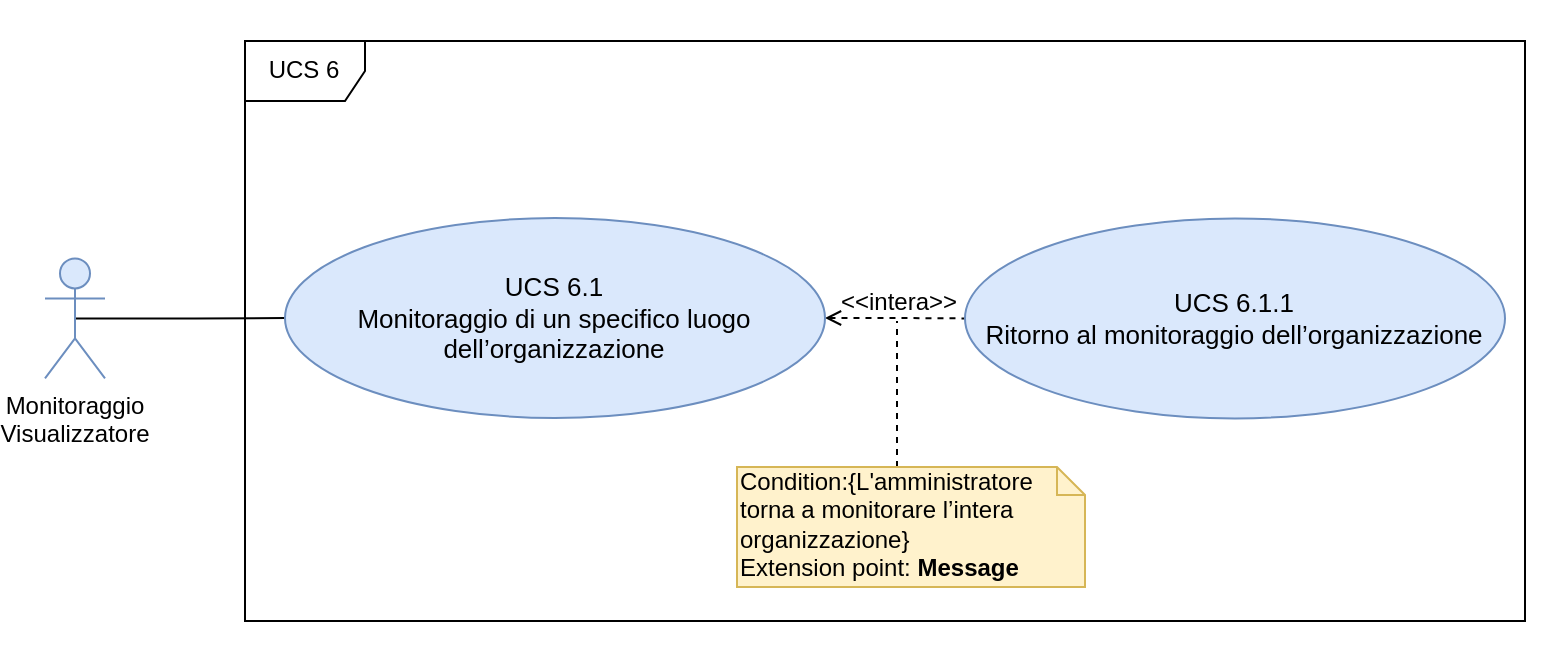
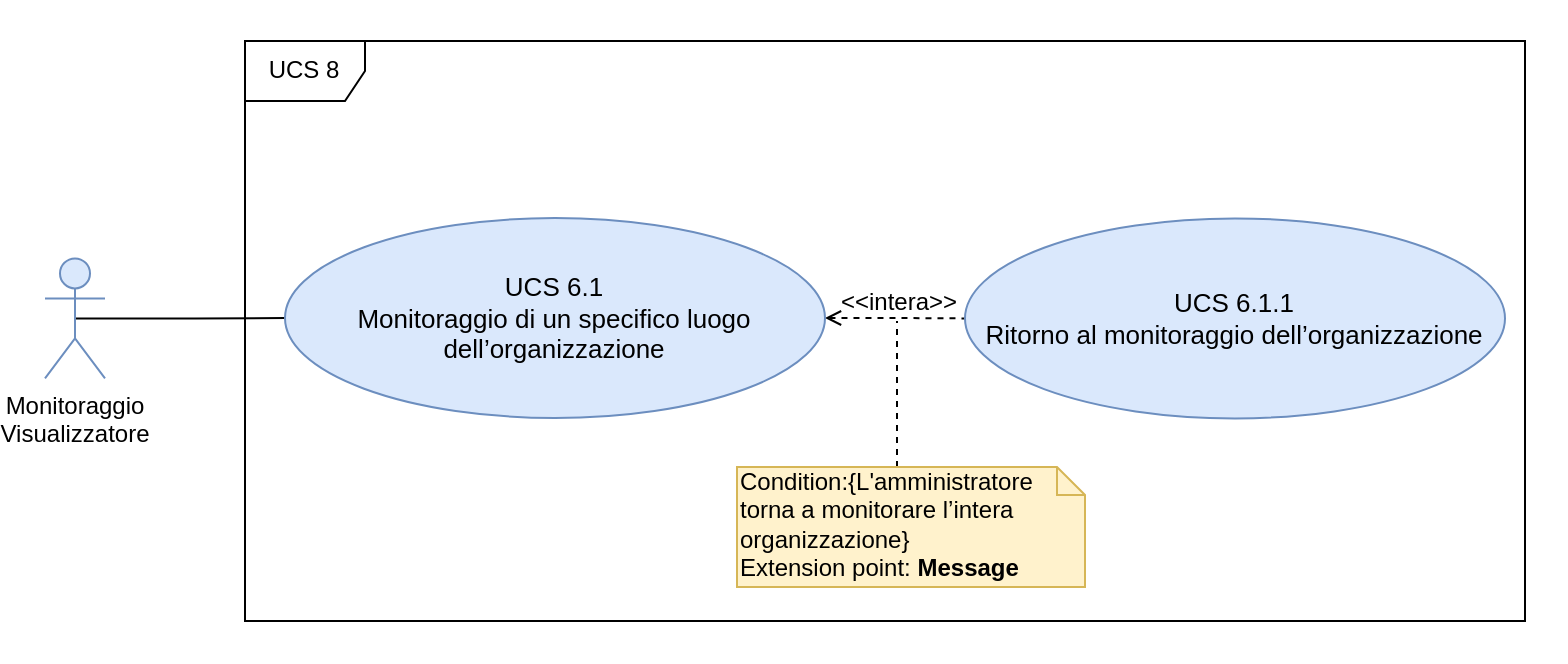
- <mxCell id="2" value="UCS 6" style="shape=umlFrame;whiteSpace=wrap;html=1;" parent="1" vertex="1"><mxGeometry x="120" y="20" width="640" height="290" as="geometry" /></mxCell>
+ <mxCell id="2" value="UCS 8" style="shape=umlFrame;whiteSpace=wrap;html=1;" parent="1" vertex="1"><mxGeometry x="120" y="20" width="640" height="290" as="geometry" /></mxCell>
